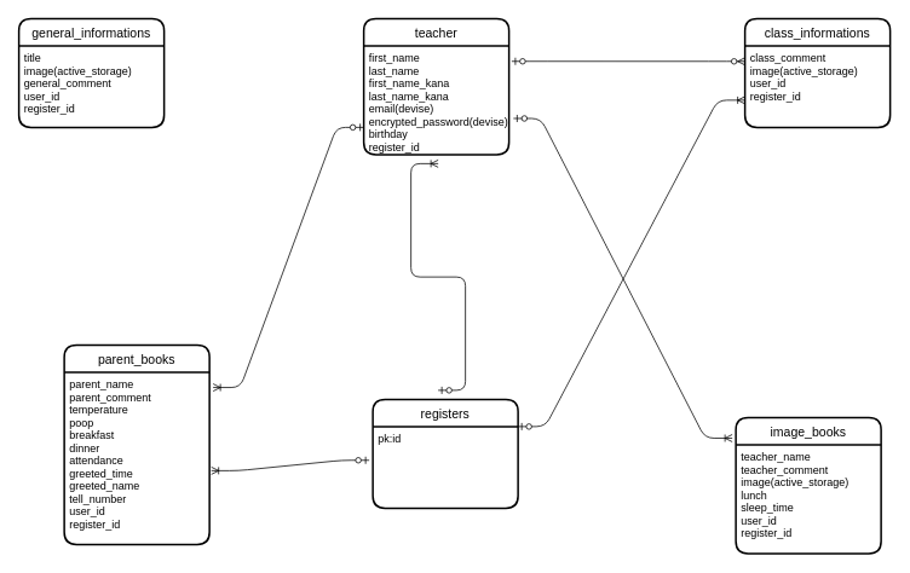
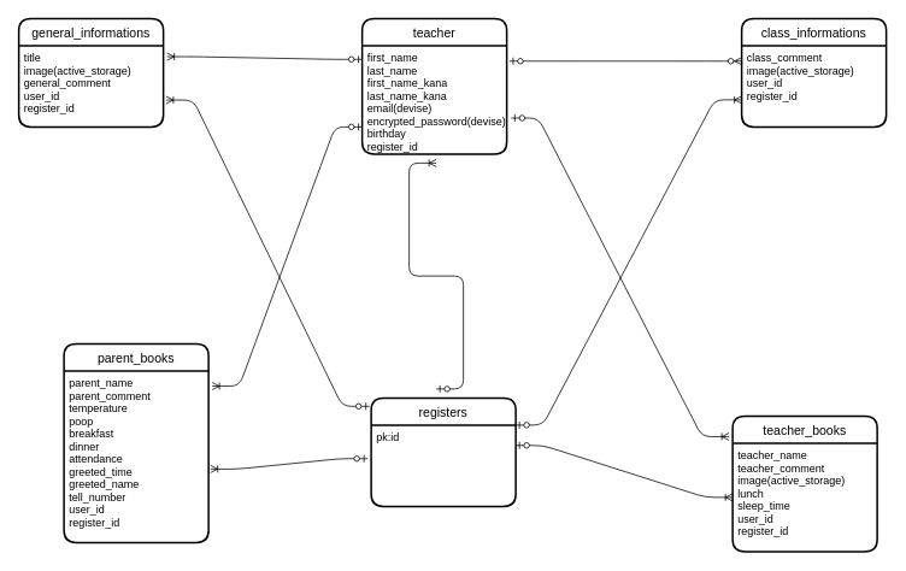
+ <mxCell id="15" value="" style="edgeStyle=entityRelationEdgeStyle;fontSize=12;html=1;endArrow=ERoneToMany;startArrow=ERzeroToOne;exitX=0;exitY=0.127;exitDx=0;exitDy=0;entryX=1.025;entryY=0.136;entryDx=0;entryDy=0;entryPerimeter=0;exitPerimeter=0;" parent="1" source="3" target="7" edge="1"><mxGeometry width="100" height="100" relative="1" as="geometry"><mxPoint x="170" y="160" as="sourcePoint" /><mxPoint x="260" y="60" as="targetPoint" /></mxGeometry></mxCell>
+ <mxCell id="22" value="" style="edgeStyle=entityRelationEdgeStyle;fontSize=12;html=1;endArrow=ERoneToMany;startArrow=ERzeroToOne;entryX=1.019;entryY=0.669;entryDx=0;entryDy=0;entryPerimeter=0;exitX=-0.012;exitY=0.077;exitDx=0;exitDy=0;exitPerimeter=0;" parent="1" source="12" target="7" edge="1"><mxGeometry width="100" height="100" relative="1" as="geometry"><mxPoint x="400" y="480" as="sourcePoint" /><mxPoint x="500" y="380" as="targetPoint" /></mxGeometry></mxCell>
- <mxCell id="10" value="image_books" style="swimlane;childLayout=stackLayout;horizontal=1;startSize=30;horizontalStack=0;rounded=1;fontSize=14;fontStyle=0;strokeWidth=2;resizeParent=0;resizeLast=1;shadow=0;dashed=0;align=center;" parent="1" vertex="1"><mxGeometry x="810" y="460" width="160" height="150" as="geometry" /></mxCell>
+ <mxCell id="10" value="teacher_books" style="swimlane;childLayout=stackLayout;horizontal=1;startSize=30;horizontalStack=0;rounded=1;fontSize=14;fontStyle=0;strokeWidth=2;resizeParent=0;resizeLast=1;shadow=0;dashed=0;align=center;" parent="1" vertex="1"><mxGeometry x="810" y="460" width="160" height="150" as="geometry" /></mxCell>
+ <mxCell id="19" value="" style="edgeStyle=entityRelationEdgeStyle;fontSize=12;html=1;endArrow=ERoneToMany;startArrow=ERzeroToOne;entryX=0;entryY=0.5;entryDx=0;entryDy=0;exitX=1;exitY=0.25;exitDx=0;exitDy=0;" parent="1" source="13" target="11" edge="1"><mxGeometry width="100" height="100" relative="1" as="geometry"><mxPoint x="570" y="400" as="sourcePoint" /><mxPoint x="670" y="300" as="targetPoint" /></mxGeometry></mxCell>
